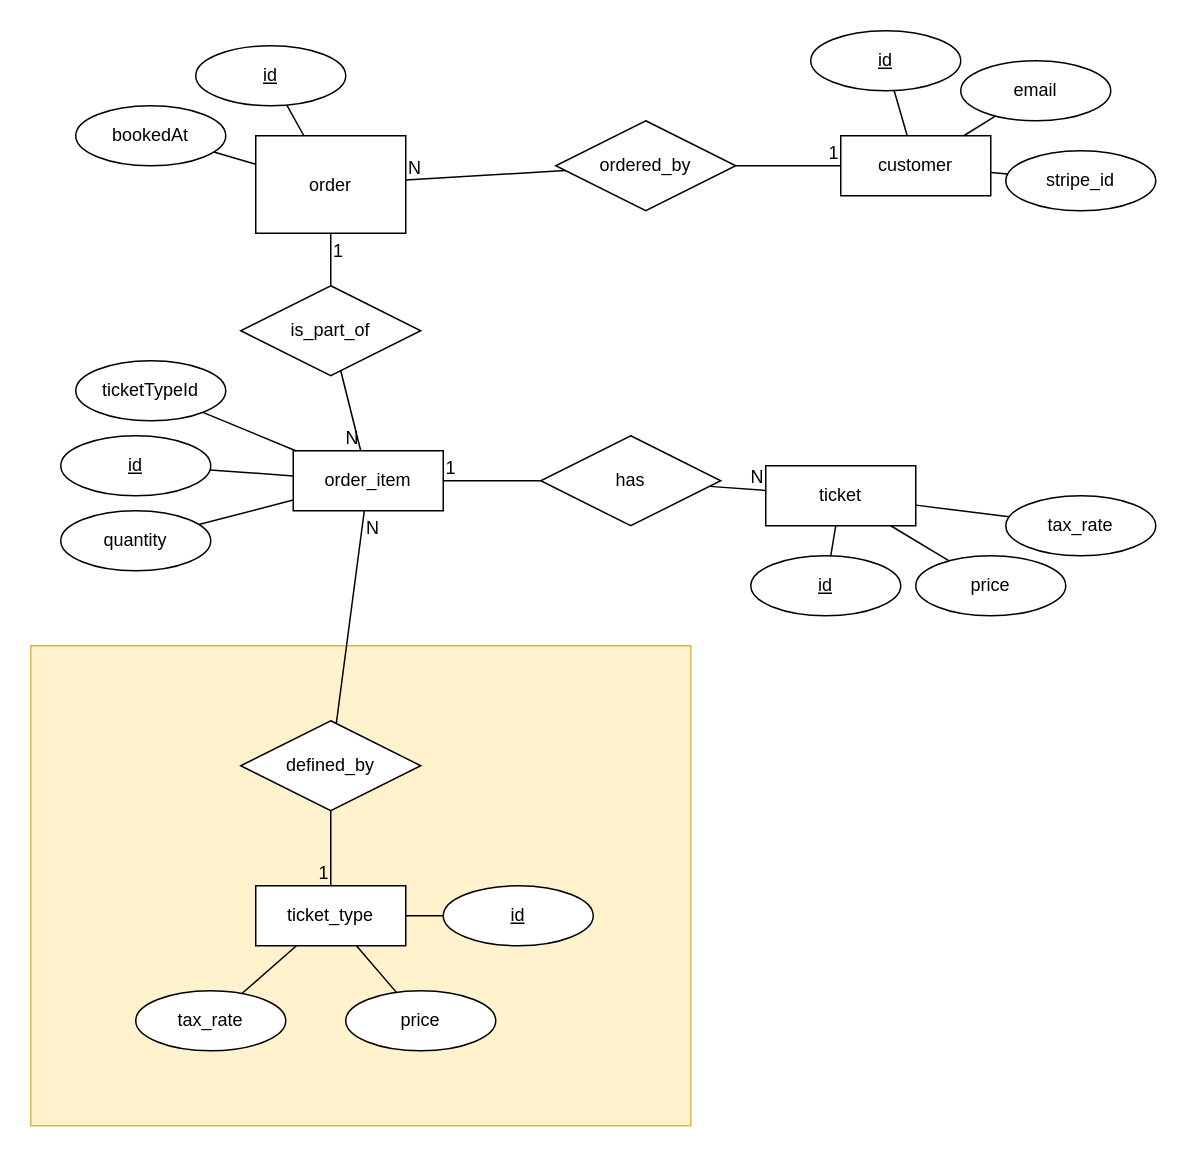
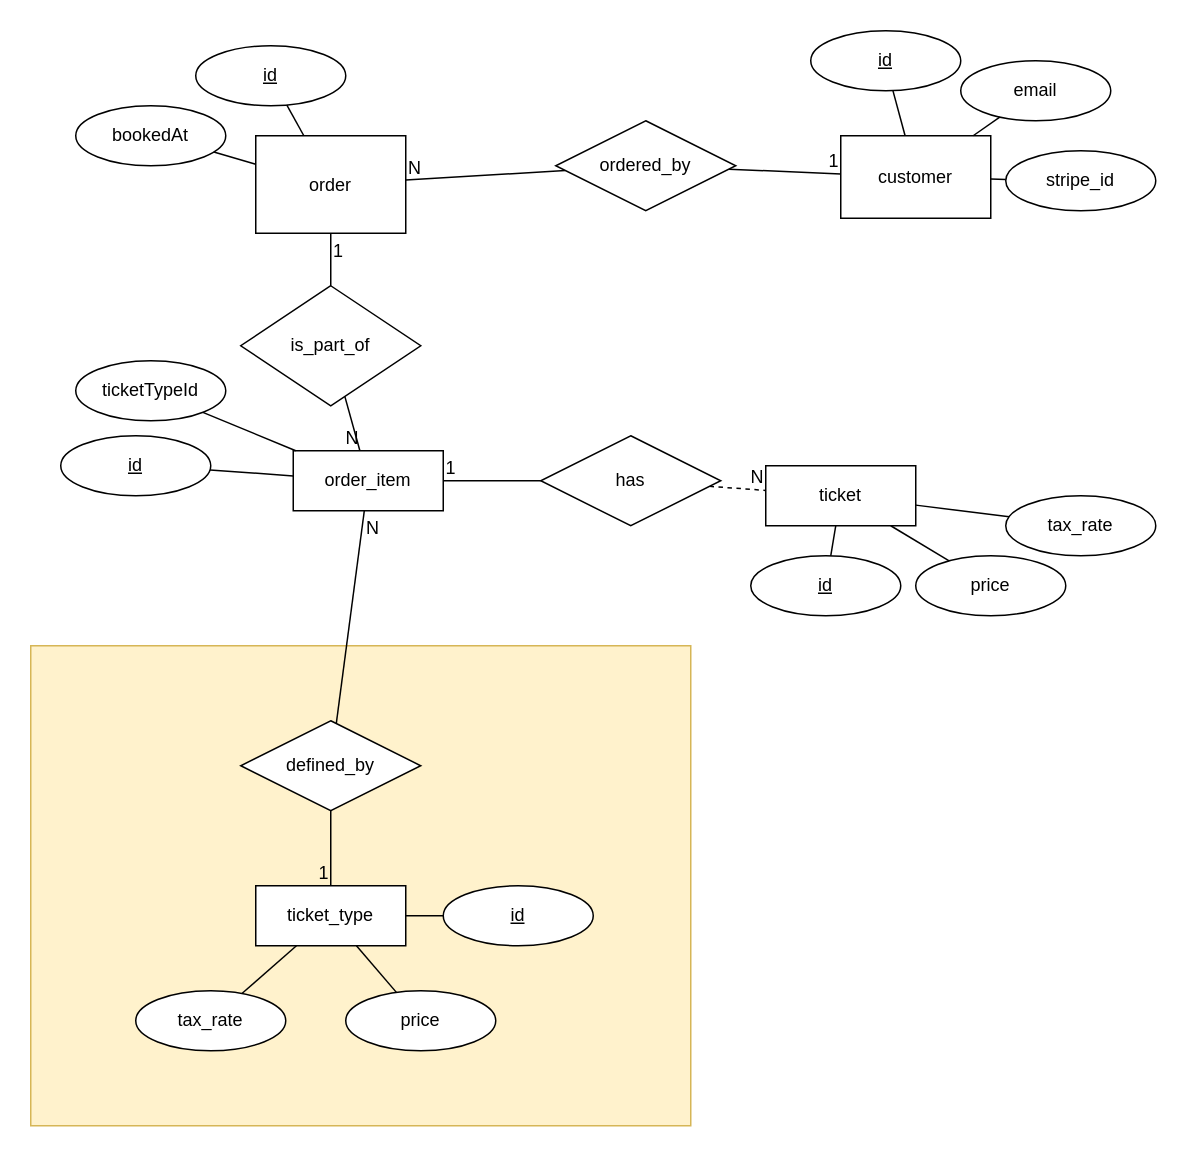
- <mxCell id="16" value="customer" style="whiteSpace=wrap;html=1;align=center;" vertex="1" parent="1"><mxGeometry x="560" y="90" width="100" height="40" as="geometry" /></mxCell>
+ <mxCell id="16" value="customer" style="whiteSpace=wrap;html=1;align=center;" vertex="1" parent="1"><mxGeometry x="560" y="90" width="100" height="55" as="geometry" /></mxCell>
- <mxCell id="15" value="is_part_of" style="shape=rhombus;perimeter=rhombusPerimeter;whiteSpace=wrap;html=1;align=center;" vertex="1" parent="1"><mxGeometry x="160" y="190" width="120" height="60" as="geometry" /></mxCell>
+ <mxCell id="15" value="is_part_of" style="shape=rhombus;perimeter=rhombusPerimeter;whiteSpace=wrap;html=1;align=center;" vertex="1" parent="1"><mxGeometry x="160" y="190" width="120" height="80" as="geometry" /></mxCell>
- <mxCell id="6" value="" style="endArrow=none;html=1;rounded=0;" edge="1" parent="1" source="10" target="5"><mxGeometry relative="1" as="geometry"><mxPoint x="160" y="420" as="sourcePoint" /><mxPoint x="320" y="420" as="targetPoint" /></mxGeometry></mxCell>
+ <mxCell id="6" value="" style="endArrow=none;html=1;rounded=0;dashed=1;" edge="1" parent="1" source="10" target="5"><mxGeometry relative="1" as="geometry"><mxPoint x="160" y="420" as="sourcePoint" /><mxPoint x="320" y="420" as="targetPoint" /></mxGeometry></mxCell>
- <mxCell id="30" value="" style="endArrow=none;html=1;rounded=0;" edge="1" parent="1" source="24" target="4"><mxGeometry relative="1" as="geometry"><mxPoint x="0" y="310" as="sourcePoint" /><mxPoint x="160" y="310" as="targetPoint" /></mxGeometry></mxCell>
- <mxCell id="24" value="quantity" style="ellipse;whiteSpace=wrap;html=1;align=center;" vertex="1" parent="1"><mxGeometry x="40" y="340" width="100" height="40" as="geometry" /></mxCell>
